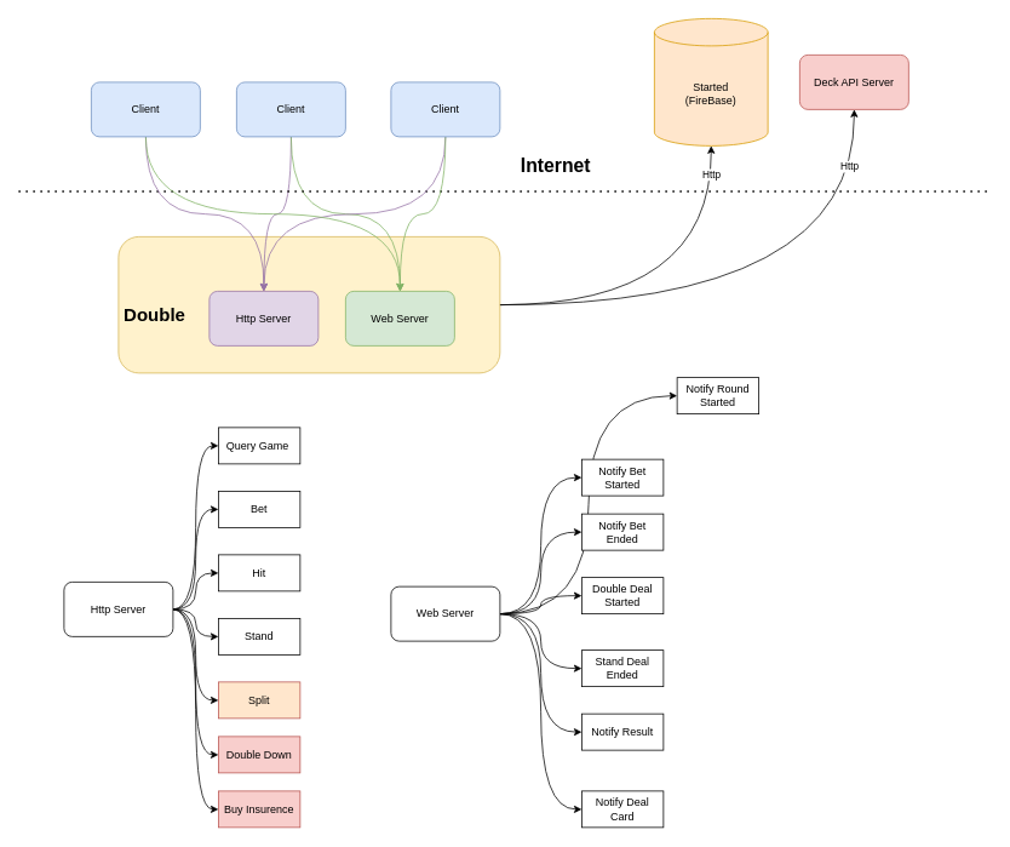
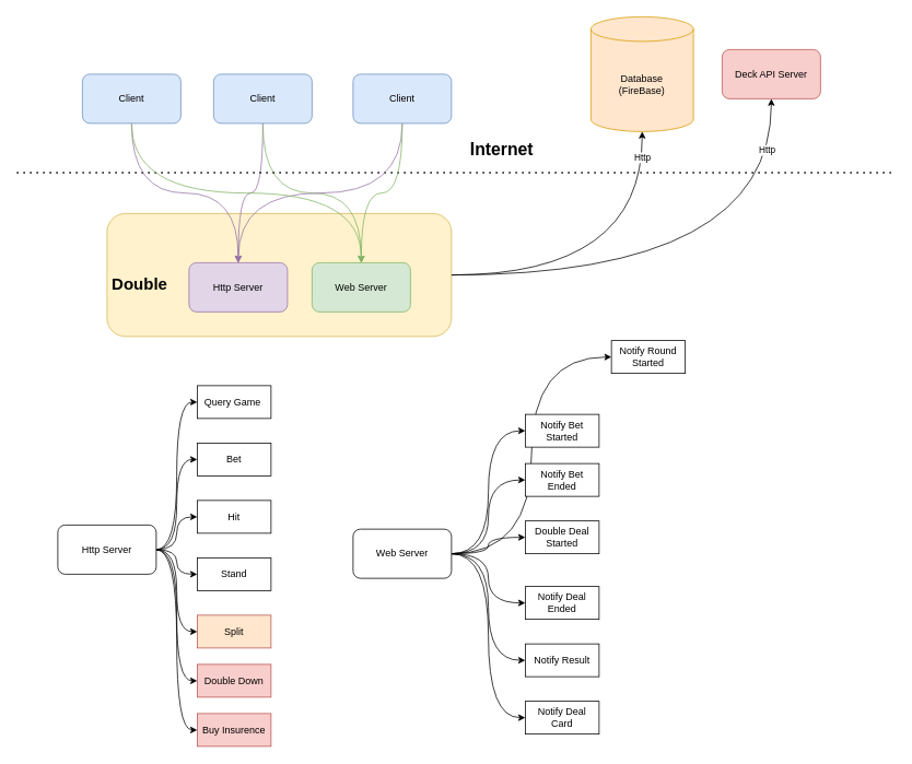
- <mxCell id="49" value="Started&lt;br&gt;(FireBase)" style="shape=cylinder3;whiteSpace=wrap;html=1;boundedLbl=1;backgroundOutline=1;size=15;fillColor=#ffe6cc;strokeColor=#d79b00;" vertex="1" parent="1"><mxGeometry x="720" y="20" width="125" height="140" as="geometry" /></mxCell>
+ <mxCell id="49" value="Database&lt;br&gt;(FireBase)" style="shape=cylinder3;whiteSpace=wrap;html=1;boundedLbl=1;backgroundOutline=1;size=15;fillColor=#ffe6cc;strokeColor=#d79b00;" vertex="1" parent="1"><mxGeometry x="720" y="20" width="125" height="140" as="geometry" /></mxCell>
- <mxCell id="44" value="Stand Deal Ended" style="rounded=0;whiteSpace=wrap;html=1;" vertex="1" parent="1"><mxGeometry x="640" y="715" width="90" height="40" as="geometry" /></mxCell>
+ <mxCell id="44" value="Notify Deal Ended" style="rounded=0;whiteSpace=wrap;html=1;" vertex="1" parent="1"><mxGeometry x="640" y="715" width="90" height="40" as="geometry" /></mxCell>
- <mxCell id="47" value="Notify Deal Card" style="rounded=0;whiteSpace=wrap;html=1;" vertex="1" parent="1"><mxGeometry x="640" y="870" width="90" height="40" as="geometry" /></mxCell>
+ <mxCell id="47" value="Notify Deal Card" style="rounded=0;whiteSpace=wrap;html=1;" vertex="1" parent="1"><mxGeometry x="640" y="855" width="90" height="40" as="geometry" /></mxCell>
